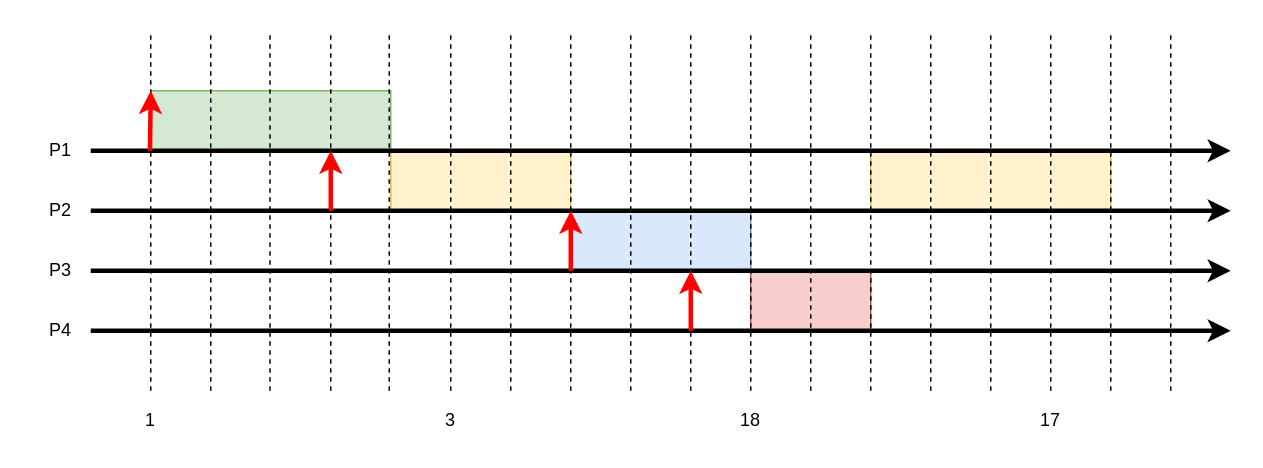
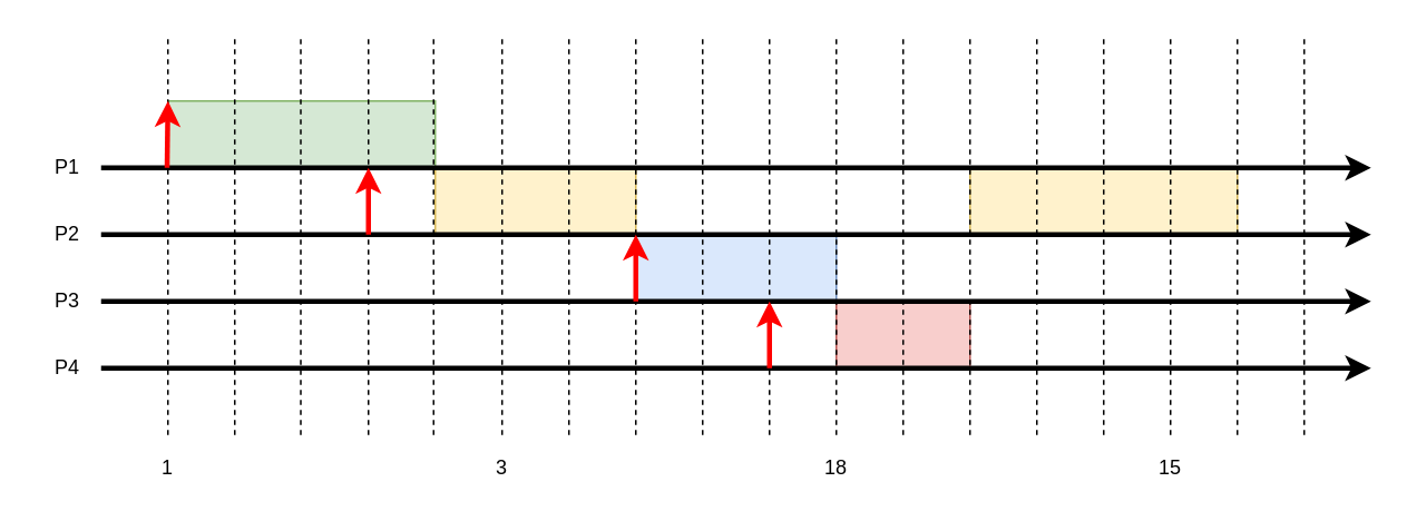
- <mxCell id="31" value="17" style="text;html=1;strokeColor=none;fillColor=none;align=center;verticalAlign=middle;whiteSpace=wrap;rounded=0;" vertex="1" parent="1"><mxGeometry x="680" y="270" width="40" height="20" as="geometry" /></mxCell>
+ <mxCell id="31" value="15" style="text;html=1;strokeColor=none;fillColor=none;align=center;verticalAlign=middle;whiteSpace=wrap;rounded=0;" vertex="1" parent="1"><mxGeometry x="680" y="270" width="40" height="20" as="geometry" /></mxCell>
